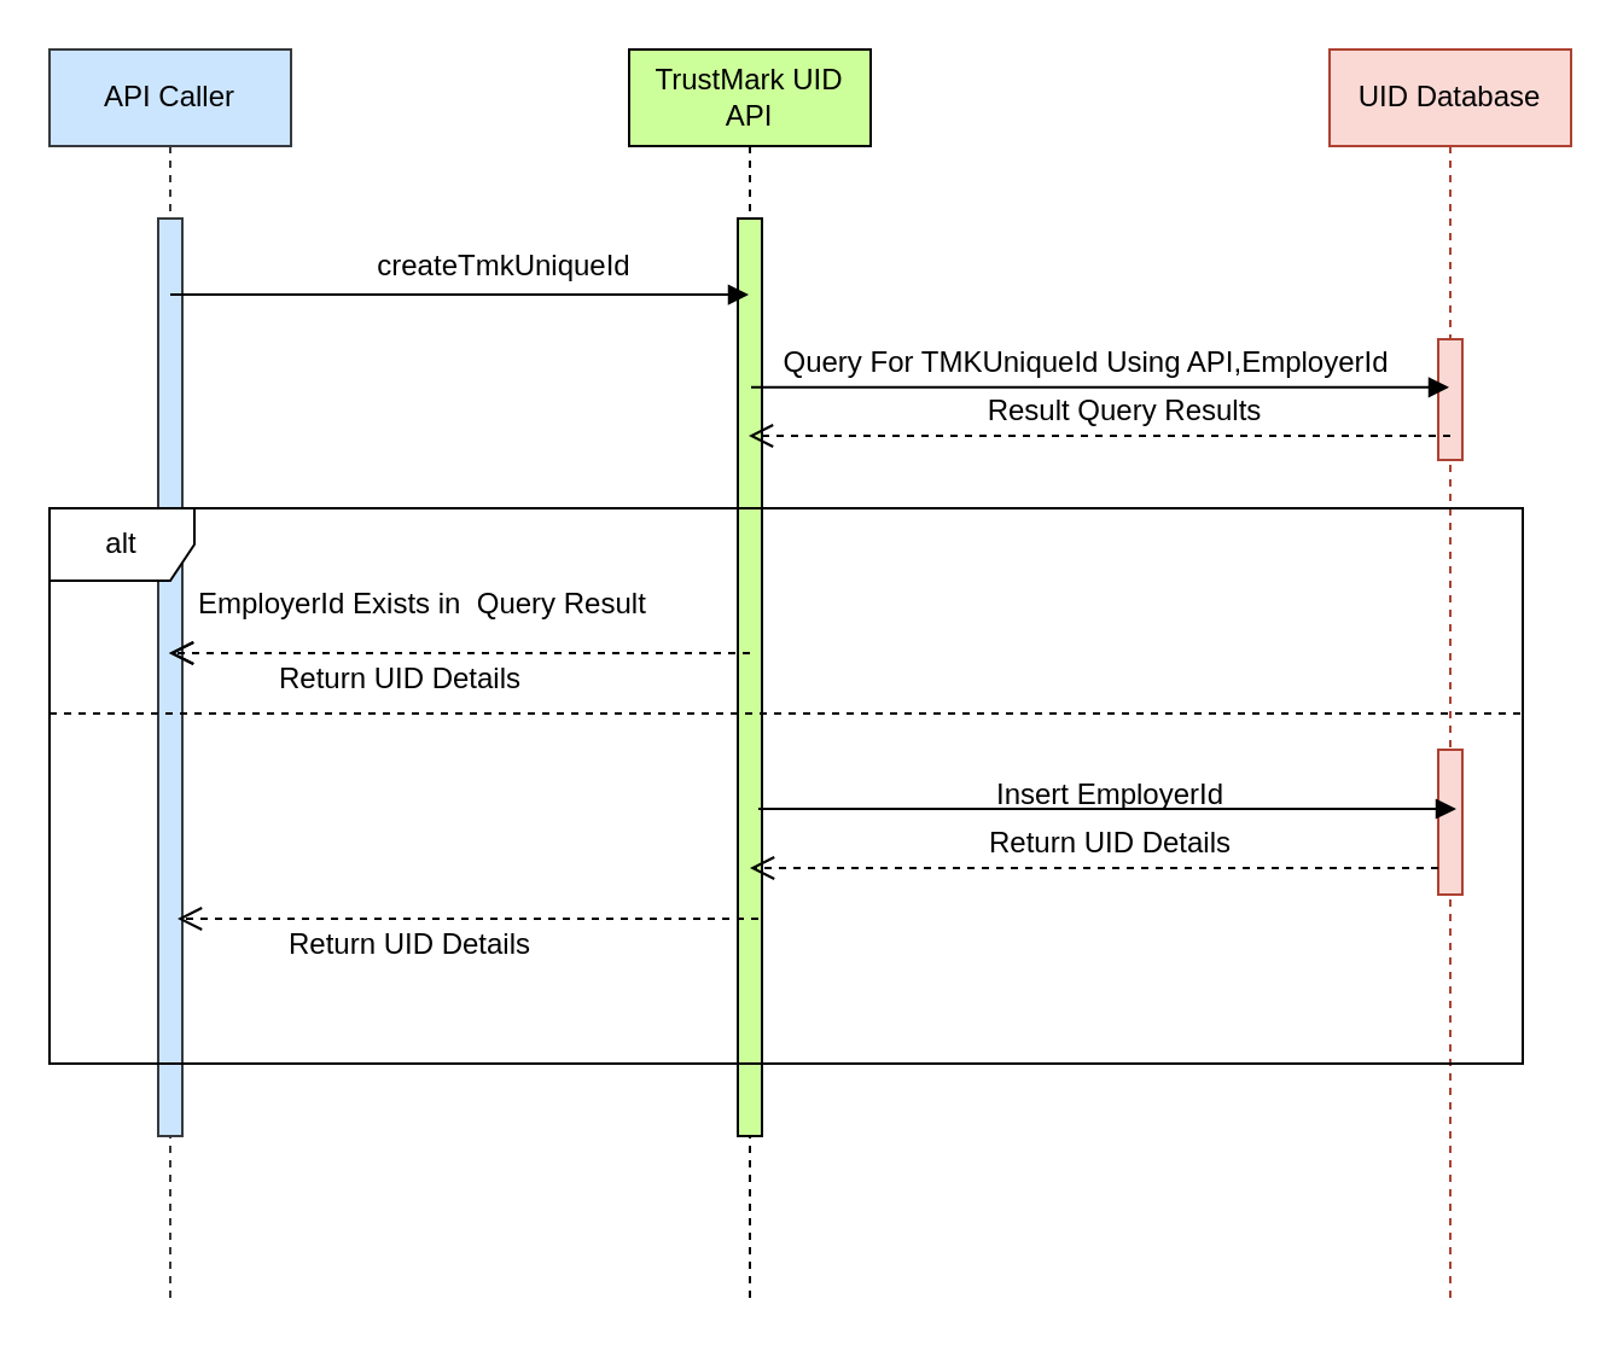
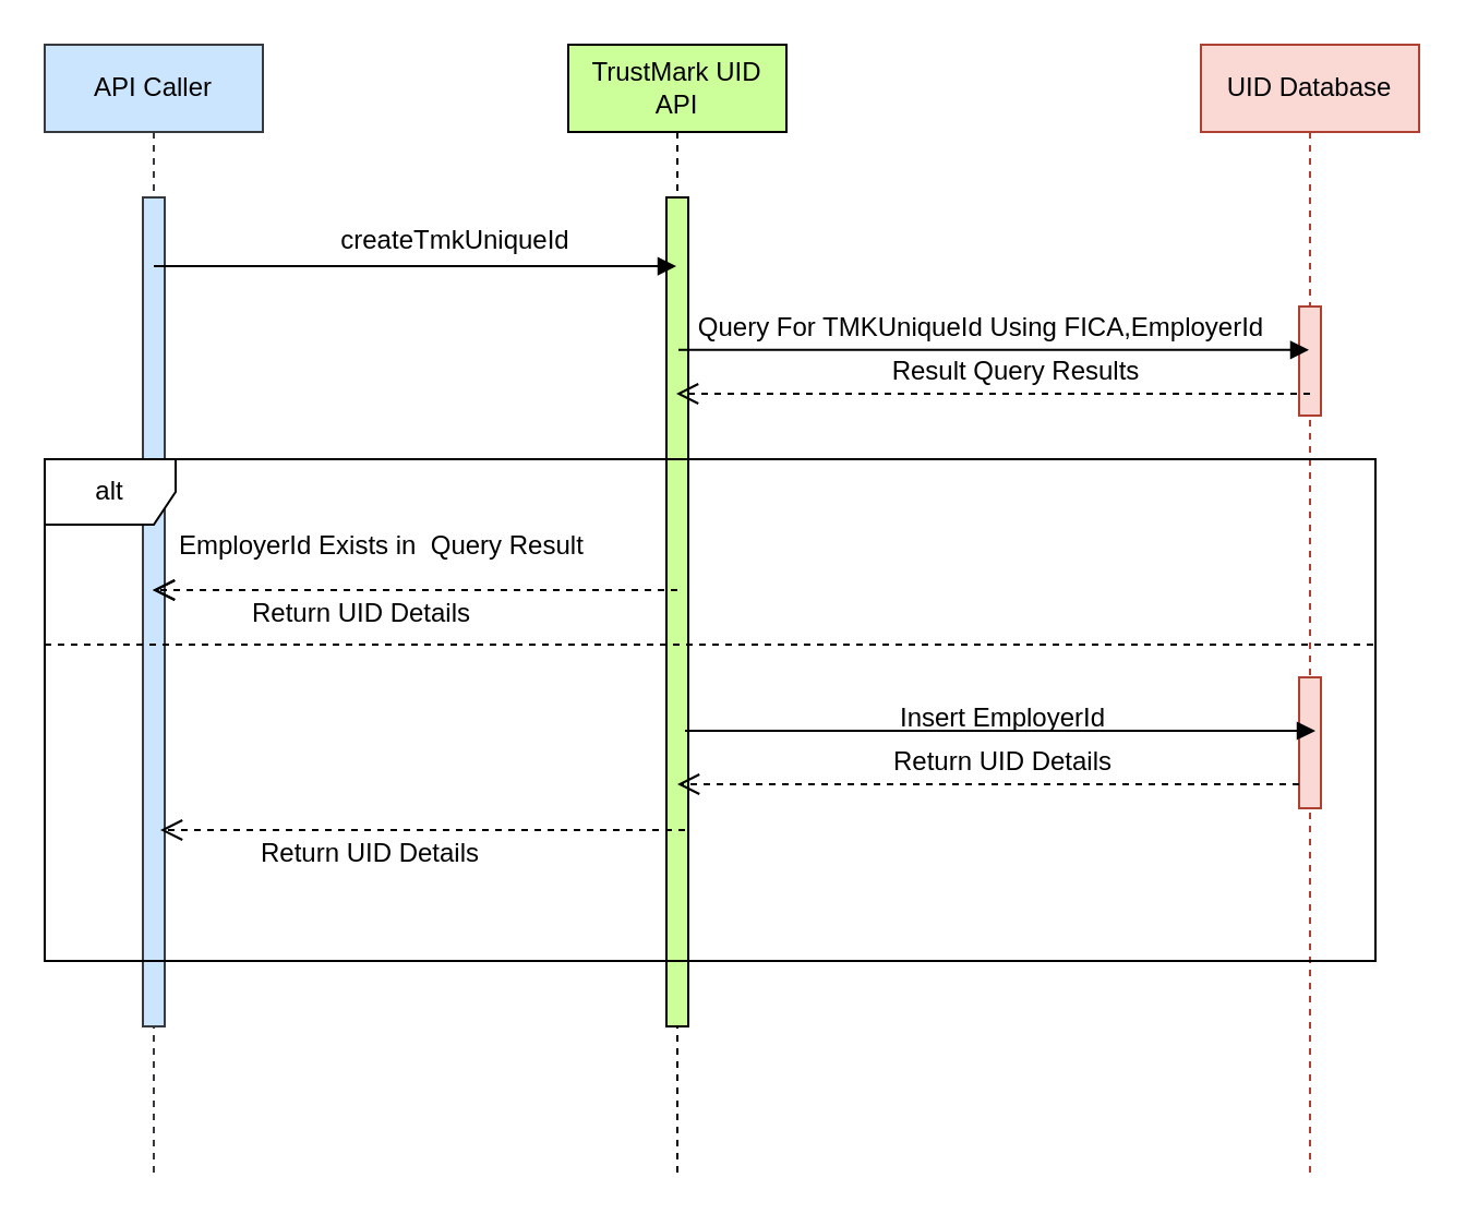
- <mxCell id="10" value="Query For TMKUniqueId Using API,EmployerId&lt;br&gt;" style="text;html=1;align=center;verticalAlign=middle;resizable=0;points=[];autosize=1;" parent="1" vertex="1"><mxGeometry x="313.5" y="140" width="270" height="20" as="geometry" /></mxCell>
+ <mxCell id="10" value="Query For TMKUniqueId Using FICA,EmployerId&lt;br&gt;" style="text;html=1;align=center;verticalAlign=middle;resizable=0;points=[];autosize=1;" parent="1" vertex="1"><mxGeometry x="313.5" y="140" width="270" height="20" as="geometry" /></mxCell>
